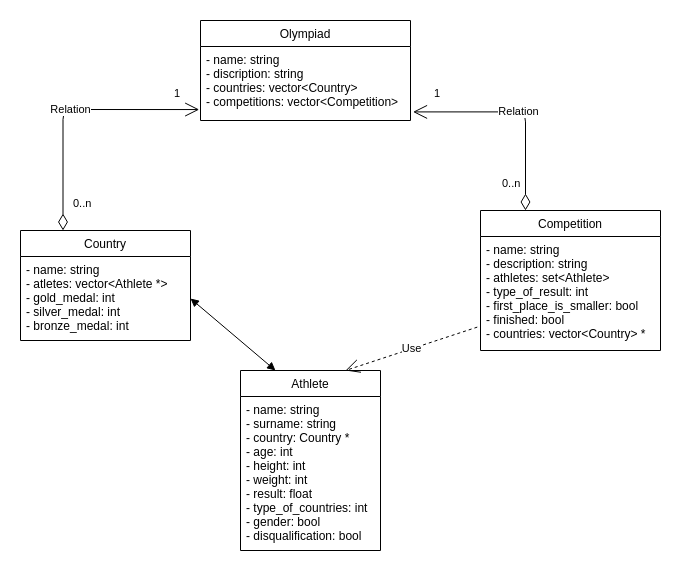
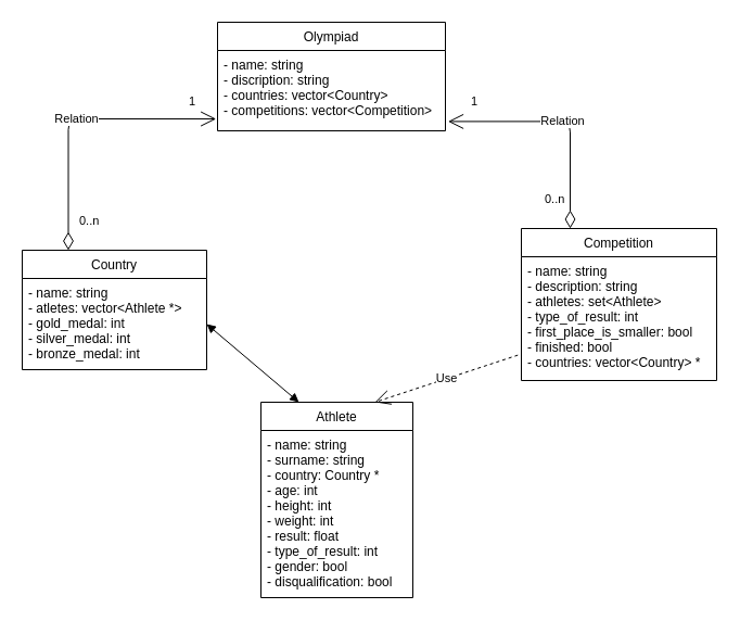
- <mxCell id="9" value="- name: string&#10;- surname: string&#10;- country: Country *&#10;- age: int&#10;- height: int&#10;- weight: int&#10;- result: float&#10;- type_of_countries: int&#10;- gender: bool&#10;- disqualification: bool" style="text;strokeColor=none;fillColor=none;align=left;verticalAlign=top;spacingLeft=4;spacingRight=4;overflow=hidden;rotatable=0;points=[[0,0.5],[1,0.5]];portConstraint=eastwest;" vertex="1" parent="8"><mxGeometry y="26" width="140" height="154" as="geometry" /></mxCell>
+ <mxCell id="9" value="- name: string&#10;- surname: string&#10;- country: Country *&#10;- age: int&#10;- height: int&#10;- weight: int&#10;- result: float&#10;- type_of_result: int&#10;- gender: bool&#10;- disqualification: bool" style="text;strokeColor=none;fillColor=none;align=left;verticalAlign=top;spacingLeft=4;spacingRight=4;overflow=hidden;rotatable=0;points=[[0,0.5],[1,0.5]];portConstraint=eastwest;" vertex="1" parent="8"><mxGeometry y="26" width="140" height="154" as="geometry" /></mxCell>
